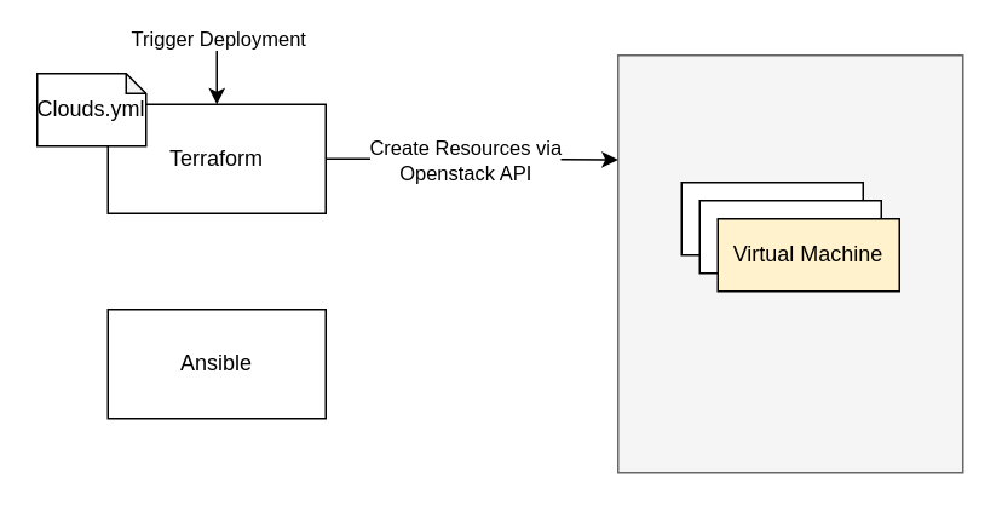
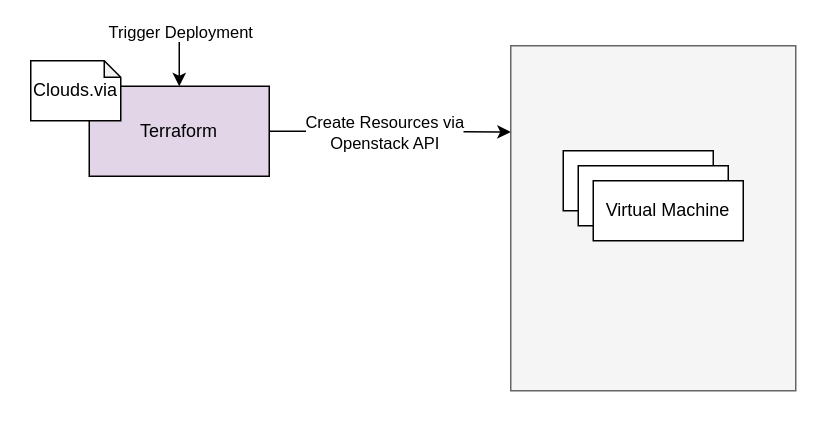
- <mxCell id="13" value="Clouds.yml" style="shape=note;whiteSpace=wrap;html=1;backgroundOutline=1;darkOpacity=0.05;size=11;" vertex="1" parent="1"><mxGeometry x="20" y="40" width="60" height="40" as="geometry" /></mxCell>
+ <mxCell id="13" value="Clouds.via" style="shape=note;whiteSpace=wrap;html=1;backgroundOutline=1;darkOpacity=0.05;size=11;" vertex="1" parent="1"><mxGeometry x="20" y="40" width="60" height="40" as="geometry" /></mxCell>
- <mxCell id="5" value="Terraform" style="rounded=0;whiteSpace=wrap;html=1;" vertex="1" parent="1"><mxGeometry x="59" y="57" width="120" height="60" as="geometry" /></mxCell>
+ <mxCell id="5" value="Terraform" style="rounded=0;whiteSpace=wrap;html=1;fillColor=#e1d5e7;" vertex="1" parent="1"><mxGeometry x="59" y="57" width="120" height="60" as="geometry" /></mxCell>
- <mxCell id="10" value="Virtual Machine" style="rounded=0;whiteSpace=wrap;html=1;fillColor=#fff2cc;" vertex="1" parent="7"><mxGeometry x="20" y="20" width="100" height="40" as="geometry" /></mxCell>
+ <mxCell id="10" value="Virtual Machine" style="rounded=0;whiteSpace=wrap;html=1;" vertex="1" parent="7"><mxGeometry x="20" y="20" width="100" height="40" as="geometry" /></mxCell>
- <mxCell id="6" value="Ansible" style="rounded=0;whiteSpace=wrap;html=1;" vertex="1" parent="1"><mxGeometry x="59" y="170" width="120" height="60" as="geometry" /></mxCell>
